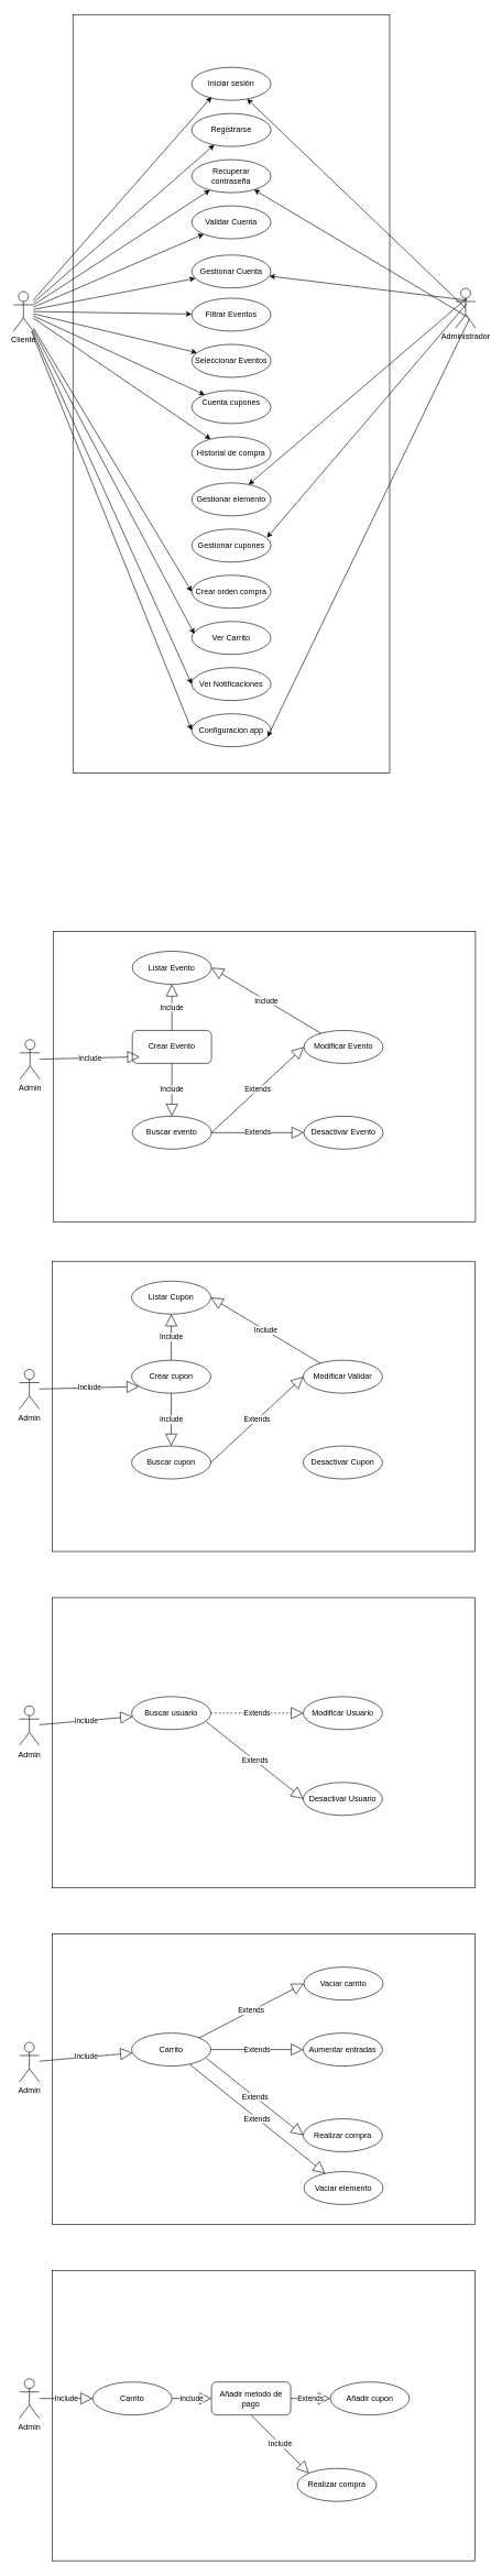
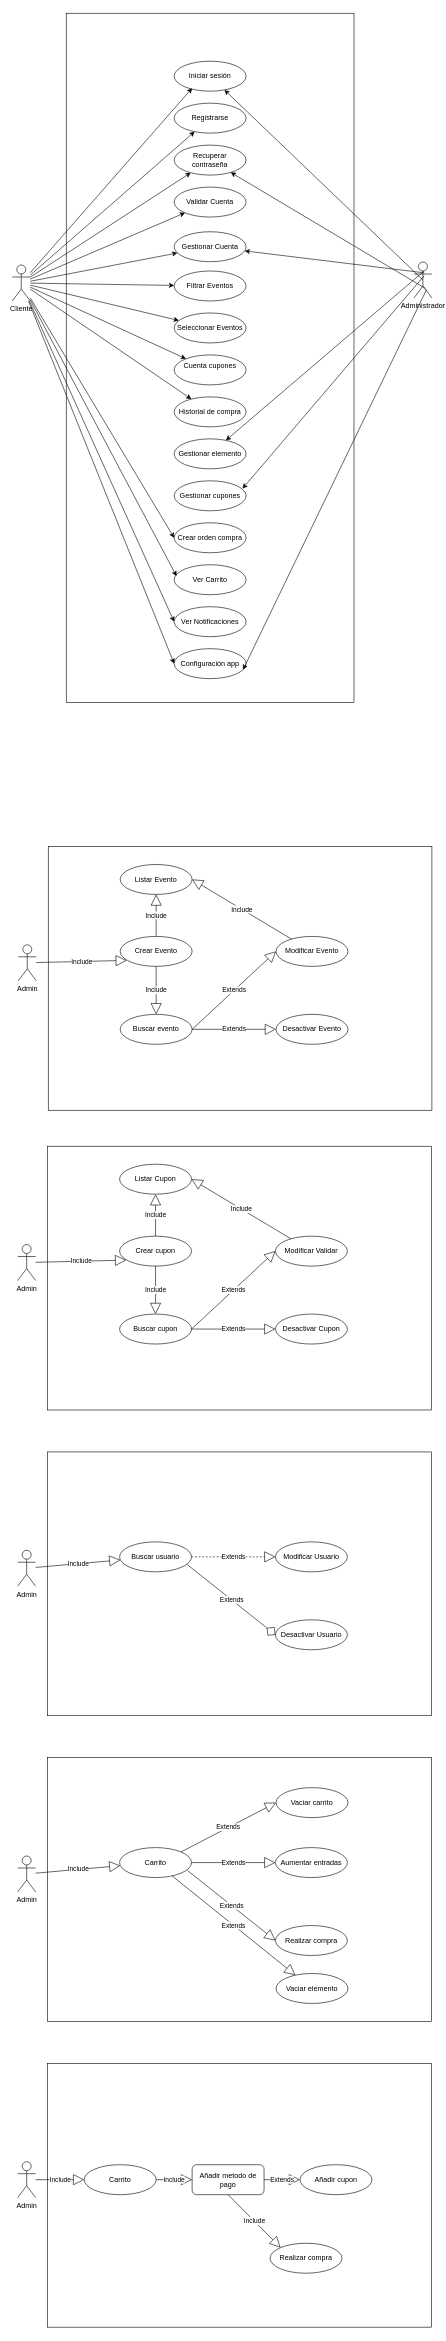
- <mxCell id="41" value="&lt;div&gt;Crear Evento&lt;/div&gt;" style="whiteSpace=wrap;html=1;rounded=1;" parent="1" vertex="1"><mxGeometry x="200" y="1560" width="120" height="50" as="geometry" /></mxCell>
+ <mxCell id="41" value="&lt;div&gt;Crear Evento&lt;/div&gt;" style="ellipse;whiteSpace=wrap;html=1;" parent="1" vertex="1"><mxGeometry x="200" y="1560" width="120" height="50" as="geometry" /></mxCell>
+ <mxCell id="62" value="Extends" style="endArrow=block;endSize=16;endFill=0;html=1;rounded=0;exitX=1;exitY=0.5;exitDx=0;exitDy=0;entryX=0;entryY=0.5;entryDx=0;entryDy=0;" parent="1" source="57" target="56" edge="1"><mxGeometry width="160" relative="1" as="geometry"><mxPoint x="289" y="1980" as="sourcePoint" /><mxPoint x="449" y="1980" as="targetPoint" /></mxGeometry></mxCell>
- <mxCell id="72" value="Extends" style="endArrow=block;endSize=16;endFill=0;html=1;rounded=0;exitX=0.942;exitY=0.76;exitDx=0;exitDy=0;entryX=0;entryY=0.5;entryDx=0;entryDy=0;exitPerimeter=0;" parent="1" source="67" target="69" edge="1"><mxGeometry width="160" relative="1" as="geometry"><mxPoint x="319" y="2725" as="sourcePoint" /><mxPoint x="449" y="2490" as="targetPoint" /></mxGeometry></mxCell>
+ <mxCell id="72" value="Extends" style="endArrow=diamond;endSize=16;endFill=0;html=1;rounded=0;exitX=0.942;exitY=0.76;exitDx=0;exitDy=0;entryX=0;entryY=0.5;entryDx=0;entryDy=0;exitPerimeter=0;" parent="1" source="67" target="69" edge="1"><mxGeometry width="160" relative="1" as="geometry"><mxPoint x="319" y="2725" as="sourcePoint" /><mxPoint x="449" y="2490" as="targetPoint" /></mxGeometry></mxCell>
